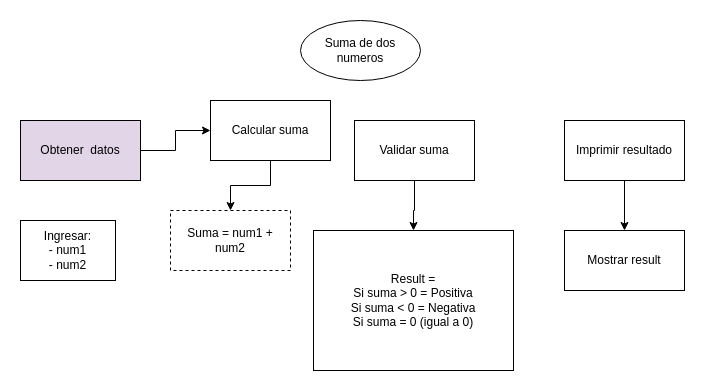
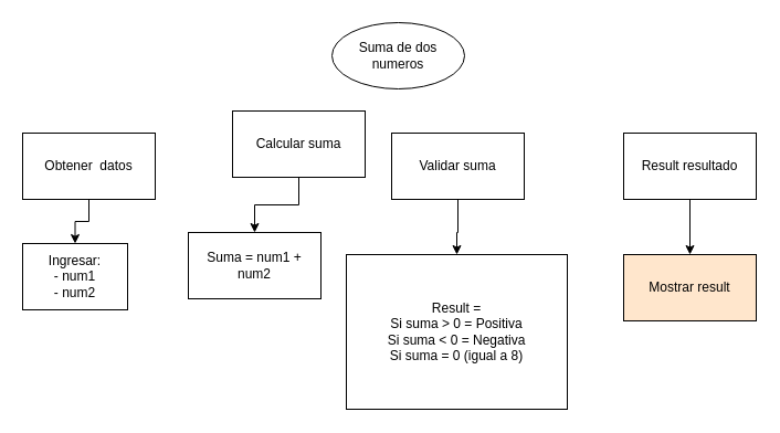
- <mxCell id="3" style="edgeStyle=orthogonalEdgeStyle;rounded=0;orthogonalLoop=1;jettySize=auto;html=1;" parent="1" source="4" target="14" edge="1"><mxGeometry relative="1" as="geometry" /></mxCell>
+ <mxCell id="3" style="edgeStyle=orthogonalEdgeStyle;rounded=0;orthogonalLoop=1;jettySize=auto;html=1;entryX=0.5;entryY=0;entryDx=0;entryDy=0;" parent="1" source="4" target="5" edge="1"><mxGeometry relative="1" as="geometry" /></mxCell>
- <mxCell id="4" value="Obtener&amp;nbsp; datos" style="rounded=0;whiteSpace=wrap;html=1;fillColor=#e1d5e7;" parent="1" vertex="1"><mxGeometry x="20" y="120" width="120" height="60" as="geometry" /></mxCell>
+ <mxCell id="4" value="Obtener&amp;nbsp; datos" style="rounded=0;whiteSpace=wrap;html=1;" parent="1" vertex="1"><mxGeometry x="20" y="120" width="120" height="60" as="geometry" /></mxCell>
- <mxCell id="11" value="Imprimir resultado" style="rounded=0;whiteSpace=wrap;html=1;" parent="1" vertex="1"><mxGeometry x="564" y="120" width="120" height="60" as="geometry" /></mxCell>
+ <mxCell id="11" value="Result resultado" style="rounded=0;whiteSpace=wrap;html=1;" parent="1" vertex="1"><mxGeometry x="564" y="120" width="120" height="60" as="geometry" /></mxCell>
- <mxCell id="9" value="Suma = num1 + num2" style="rounded=0;whiteSpace=wrap;html=1;dashed=1;" parent="1" vertex="1"><mxGeometry x="170" y="210" width="120" height="60" as="geometry" /></mxCell>
+ <mxCell id="9" value="Suma = num1 + num2" style="rounded=0;whiteSpace=wrap;html=1;" parent="1" vertex="1"><mxGeometry x="170" y="210" width="120" height="60" as="geometry" /></mxCell>
- <mxCell id="12" value="Mostrar result" style="rounded=0;whiteSpace=wrap;html=1;" parent="1" vertex="1"><mxGeometry x="564" y="230" width="120" height="60" as="geometry" /></mxCell>
+ <mxCell id="12" value="Mostrar result" style="rounded=0;whiteSpace=wrap;html=1;fillColor=#ffe6cc;" parent="1" vertex="1"><mxGeometry x="564" y="230" width="120" height="60" as="geometry" /></mxCell>
- <mxCell id="8" value="Result =&lt;br&gt;Si suma &amp;gt; 0 = Positiva&lt;br&gt;Si suma &amp;lt; 0 = Negativa&lt;br&gt;Si suma = 0 (igual a 0)" style="rounded=0;whiteSpace=wrap;html=1;" parent="1" vertex="1"><mxGeometry x="313" y="230" width="200" height="140" as="geometry" /></mxCell>
+ <mxCell id="8" value="Result =&lt;br&gt;Si suma &amp;gt; 0 = Positiva&lt;br&gt;Si suma &amp;lt; 0 = Negativa&lt;br&gt;Si suma = 0 (igual a 8)" style="rounded=0;whiteSpace=wrap;html=1;" parent="1" vertex="1"><mxGeometry x="313" y="230" width="200" height="140" as="geometry" /></mxCell>
